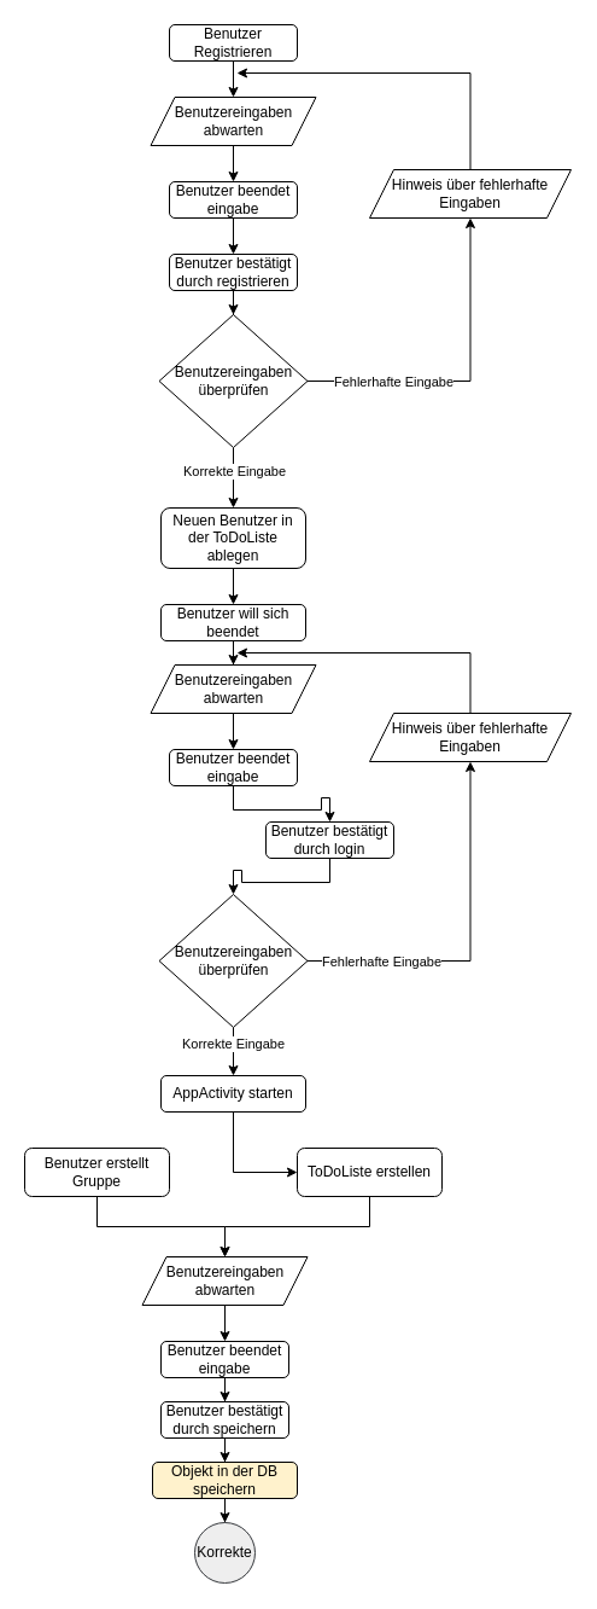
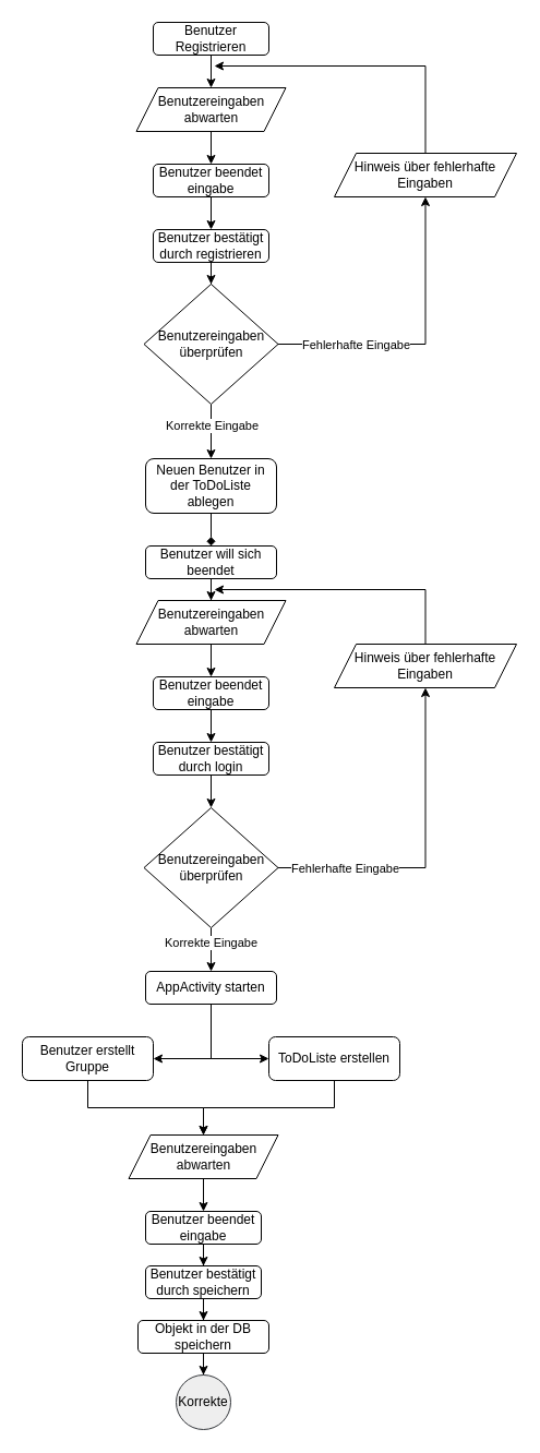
- <mxCell id="17" style="edgeStyle=orthogonalEdgeStyle;rounded=0;orthogonalLoop=1;jettySize=auto;html=1;" edge="1" parent="1" source="18" target="27"><mxGeometry relative="1" as="geometry" /></mxCell>
+ <mxCell id="17" style="edgeStyle=orthogonalEdgeStyle;rounded=0;orthogonalLoop=1;jettySize=auto;html=1;endArrow=diamond;" edge="1" parent="1" source="18" target="27"><mxGeometry relative="1" as="geometry" /></mxCell>
- <mxCell id="33" value="Benutzer bestätigt durch login" style="rounded=1;whiteSpace=wrap;html=1;" vertex="1" parent="1"><mxGeometry x="220" y="680" width="106" height="30" as="geometry" /></mxCell>
+ <mxCell id="33" value="Benutzer bestätigt durch login" style="rounded=1;whiteSpace=wrap;html=1;" vertex="1" parent="1"><mxGeometry x="140" y="680" width="106" height="30" as="geometry" /></mxCell>
+ <mxCell id="37" style="edgeStyle=orthogonalEdgeStyle;rounded=0;orthogonalLoop=1;jettySize=auto;html=1;entryX=1;entryY=0.5;entryDx=0;entryDy=0;" edge="1" parent="1" source="38" target="35"><mxGeometry relative="1" as="geometry"><Array as="points"><mxPoint x="193" y="970" /></Array></mxGeometry></mxCell>
- <mxCell id="48" value="Objekt in der DB speichern" style="rounded=1;whiteSpace=wrap;html=1;fillColor=#fff2cc;" vertex="1" parent="1"><mxGeometry x="126" y="1210" width="120" height="30" as="geometry" /></mxCell>
+ <mxCell id="48" value="Objekt in der DB speichern" style="rounded=1;whiteSpace=wrap;html=1;" vertex="1" parent="1"><mxGeometry x="126" y="1210" width="120" height="30" as="geometry" /></mxCell>
